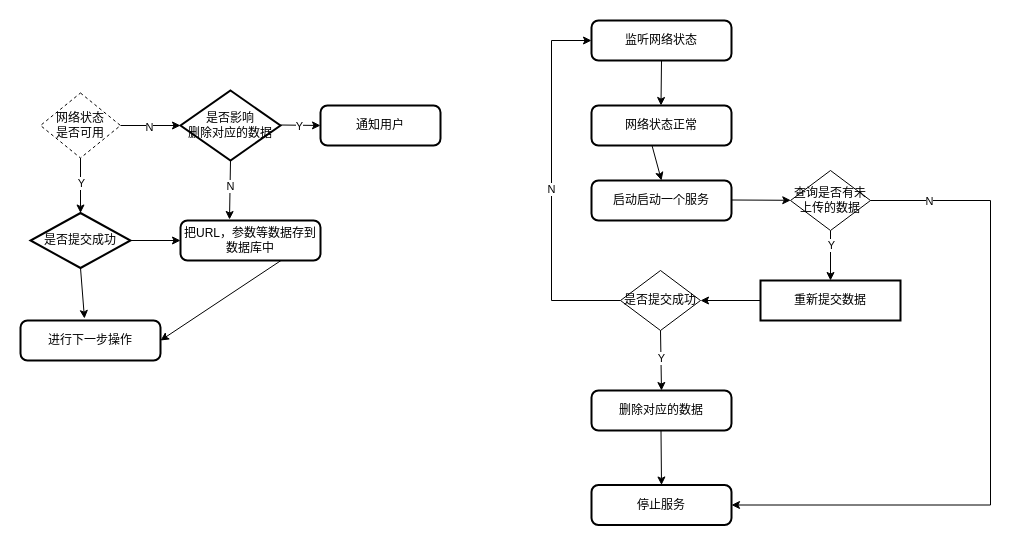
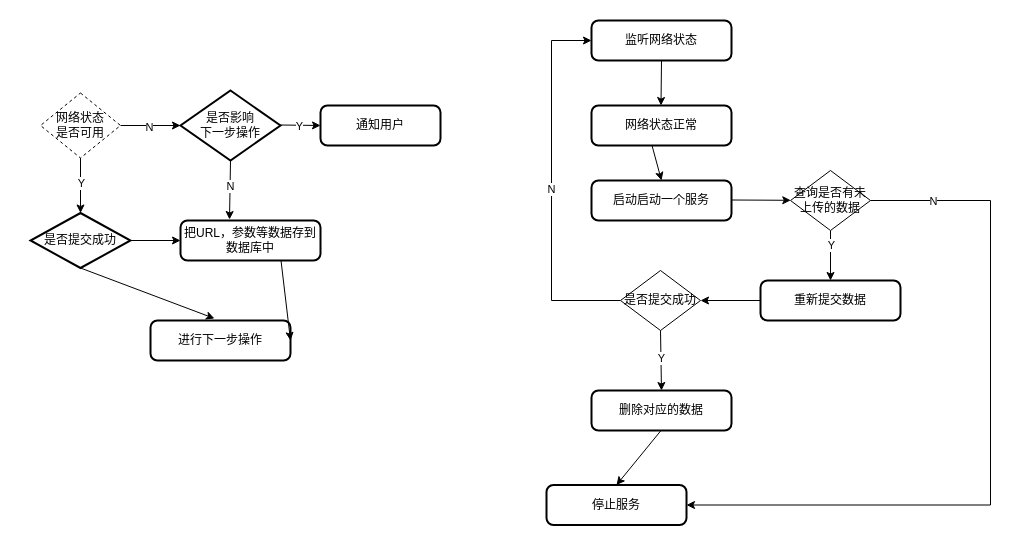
- <mxCell id="4" value="是否影响&lt;br&gt;删除对应的数据" style="strokeWidth=2;html=1;shape=mxgraph.flowchart.decision;whiteSpace=wrap;" vertex="1" parent="1"><mxGeometry x="180" y="90" width="100" height="70" as="geometry" /></mxCell>
+ <mxCell id="4" value="是否影响&lt;br&gt;下一步操作" style="strokeWidth=2;html=1;shape=mxgraph.flowchart.decision;whiteSpace=wrap;" vertex="1" parent="1"><mxGeometry x="180" y="90" width="100" height="70" as="geometry" /></mxCell>
- <mxCell id="10" value="重新提交数据" style="whiteSpace=wrap;html=1;absoluteArcSize=1;arcSize=14;strokeWidth=2;rounded=0;" vertex="1" parent="1"><mxGeometry x="760" y="280" width="140" height="40" as="geometry" /></mxCell>
+ <mxCell id="10" value="重新提交数据" style="rounded=1;whiteSpace=wrap;html=1;absoluteArcSize=1;arcSize=14;strokeWidth=2;" vertex="1" parent="1"><mxGeometry x="760" y="280" width="140" height="40" as="geometry" /></mxCell>
- <mxCell id="3" value="进行下一步操作" style="rounded=1;whiteSpace=wrap;html=1;absoluteArcSize=1;arcSize=14;strokeWidth=2;" vertex="1" parent="1"><mxGeometry x="20" y="320" width="140" height="40" as="geometry" /></mxCell>
+ <mxCell id="3" value="进行下一步操作" style="rounded=1;whiteSpace=wrap;html=1;absoluteArcSize=1;arcSize=14;strokeWidth=2;" vertex="1" parent="1"><mxGeometry x="150" y="320" width="140" height="40" as="geometry" /></mxCell>
- <mxCell id="34" value="停止服务" style="rounded=1;whiteSpace=wrap;html=1;absoluteArcSize=1;arcSize=14;strokeWidth=2;" vertex="1" parent="1"><mxGeometry x="591" y="484.5" width="140" height="40" as="geometry" /></mxCell>
+ <mxCell id="34" value="停止服务" style="rounded=1;whiteSpace=wrap;html=1;absoluteArcSize=1;arcSize=14;strokeWidth=2;" vertex="1" parent="1"><mxGeometry x="546" y="484.5" width="140" height="40" as="geometry" /></mxCell>
